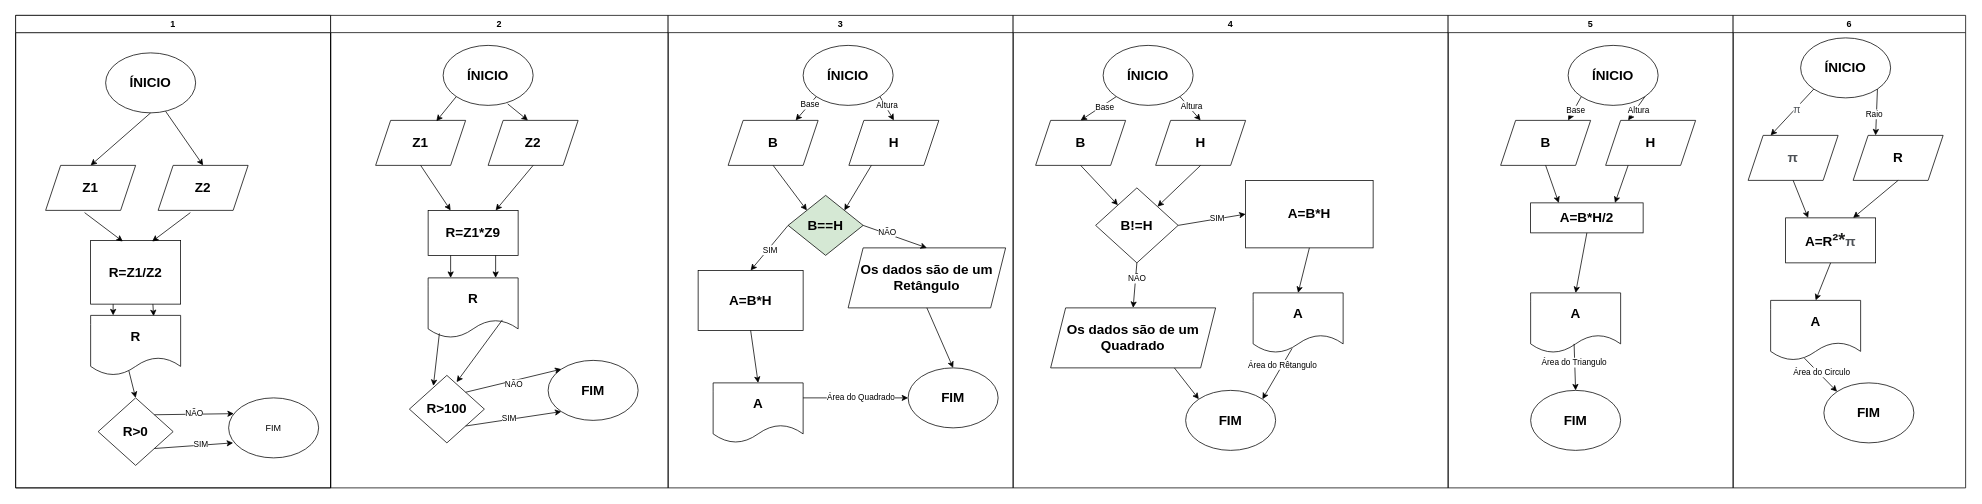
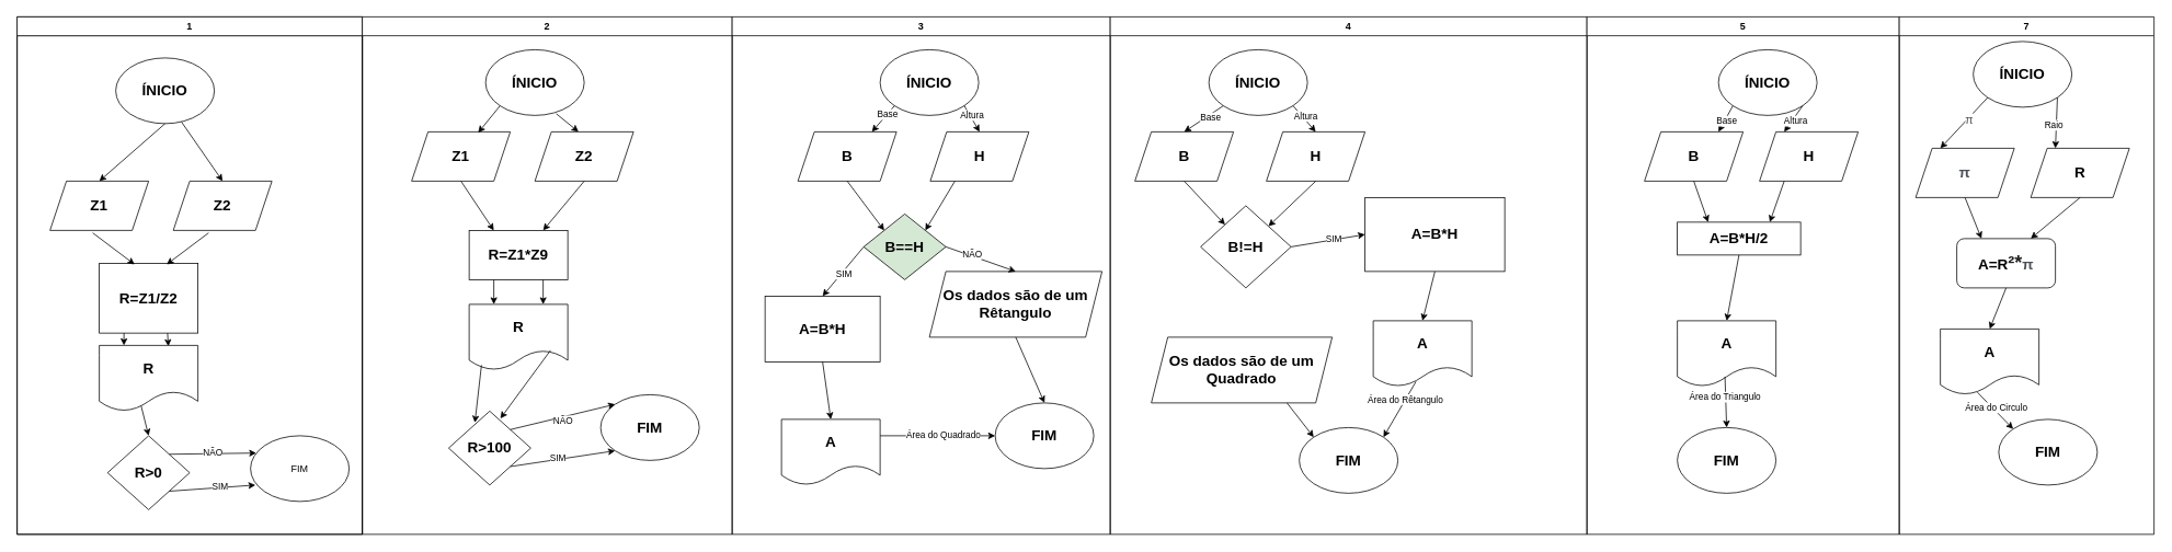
- <mxCell id="104" value="6" style="swimlane;" vertex="1" parent="1"><mxGeometry x="2310" y="20" width="310" height="630" as="geometry" /></mxCell>
+ <mxCell id="104" value="7" style="swimlane;" vertex="1" parent="1"><mxGeometry x="2310" y="20" width="310" height="630" as="geometry" /></mxCell>
- <mxCell id="109" value="&lt;font style=&quot;&quot;&gt;&lt;b style=&quot;&quot;&gt;&lt;span style=&quot;font-size: 18px;&quot;&gt;A=R&lt;/span&gt;&lt;span style=&quot;color: rgb(31, 31, 31); font-family: &amp;quot;Google Sans&amp;quot;, arial, sans-serif-medium, sans-serif; text-align: left; background-color: rgb(255, 255, 255);&quot;&gt;&lt;font style=&quot;font-size: 24px;&quot;&gt;²*&lt;/font&gt;&lt;/span&gt;&lt;span style=&quot;font-size: 18px; color: rgb(77, 81, 86); font-family: arial, sans-serif; text-align: left; background-color: rgb(255, 255, 255);&quot;&gt;π&lt;/span&gt;&lt;/b&gt;&lt;/font&gt;" style="rounded=0;whiteSpace=wrap;html=1;" vertex="1" parent="104"><mxGeometry x="70" y="270" width="120" height="60" as="geometry" /></mxCell>
+ <mxCell id="109" value="&lt;font style=&quot;&quot;&gt;&lt;b style=&quot;&quot;&gt;&lt;span style=&quot;font-size: 18px;&quot;&gt;A=R&lt;/span&gt;&lt;span style=&quot;color: rgb(31, 31, 31); font-family: &amp;quot;Google Sans&amp;quot;, arial, sans-serif-medium, sans-serif; text-align: left; background-color: rgb(255, 255, 255);&quot;&gt;&lt;font style=&quot;font-size: 24px;&quot;&gt;²*&lt;/font&gt;&lt;/span&gt;&lt;span style=&quot;font-size: 18px; color: rgb(77, 81, 86); font-family: arial, sans-serif; text-align: left; background-color: rgb(255, 255, 255);&quot;&gt;π&lt;/span&gt;&lt;/b&gt;&lt;/font&gt;" style="whiteSpace=wrap;html=1;rounded=1;" vertex="1" parent="104"><mxGeometry x="70" y="270" width="120" height="60" as="geometry" /></mxCell>
- <mxCell id="54" value="&lt;font style=&quot;font-size: 18px;&quot;&gt;&lt;b&gt;Os dados são de um Retângulo&lt;/b&gt;&lt;/font&gt;" style="shape=parallelogram;perimeter=parallelogramPerimeter;whiteSpace=wrap;html=1;fixedSize=1;" vertex="1" parent="42"><mxGeometry x="240" y="310" width="210" height="80" as="geometry" /></mxCell>
+ <mxCell id="54" value="&lt;font style=&quot;font-size: 18px;&quot;&gt;&lt;b&gt;Os dados são de um Rêtangulo&lt;/b&gt;&lt;/font&gt;" style="shape=parallelogram;perimeter=parallelogramPerimeter;whiteSpace=wrap;html=1;fixedSize=1;" vertex="1" parent="42"><mxGeometry x="240" y="310" width="210" height="80" as="geometry" /></mxCell>
- <mxCell id="80" value="" style="endArrow=classic;html=1;rounded=0;exitX=0.5;exitY=1;exitDx=0;exitDy=0;entryX=0.5;entryY=0;entryDx=0;entryDy=0;" edge="1" parent="65" source="73" target="79"><mxGeometry width="50" height="50" relative="1" as="geometry"><mxPoint x="190" y="300" as="sourcePoint" /><mxPoint x="170" y="380" as="targetPoint" /></mxGeometry></mxCell>
- <mxCell id="81" value="NÃO" style="edgeLabel;html=1;align=center;verticalAlign=middle;resizable=0;points=[];" connectable="0" vertex="1" parent="80"><mxGeometry x="-0.33" y="1" relative="1" as="geometry"><mxPoint as="offset" /></mxGeometry></mxCell>
